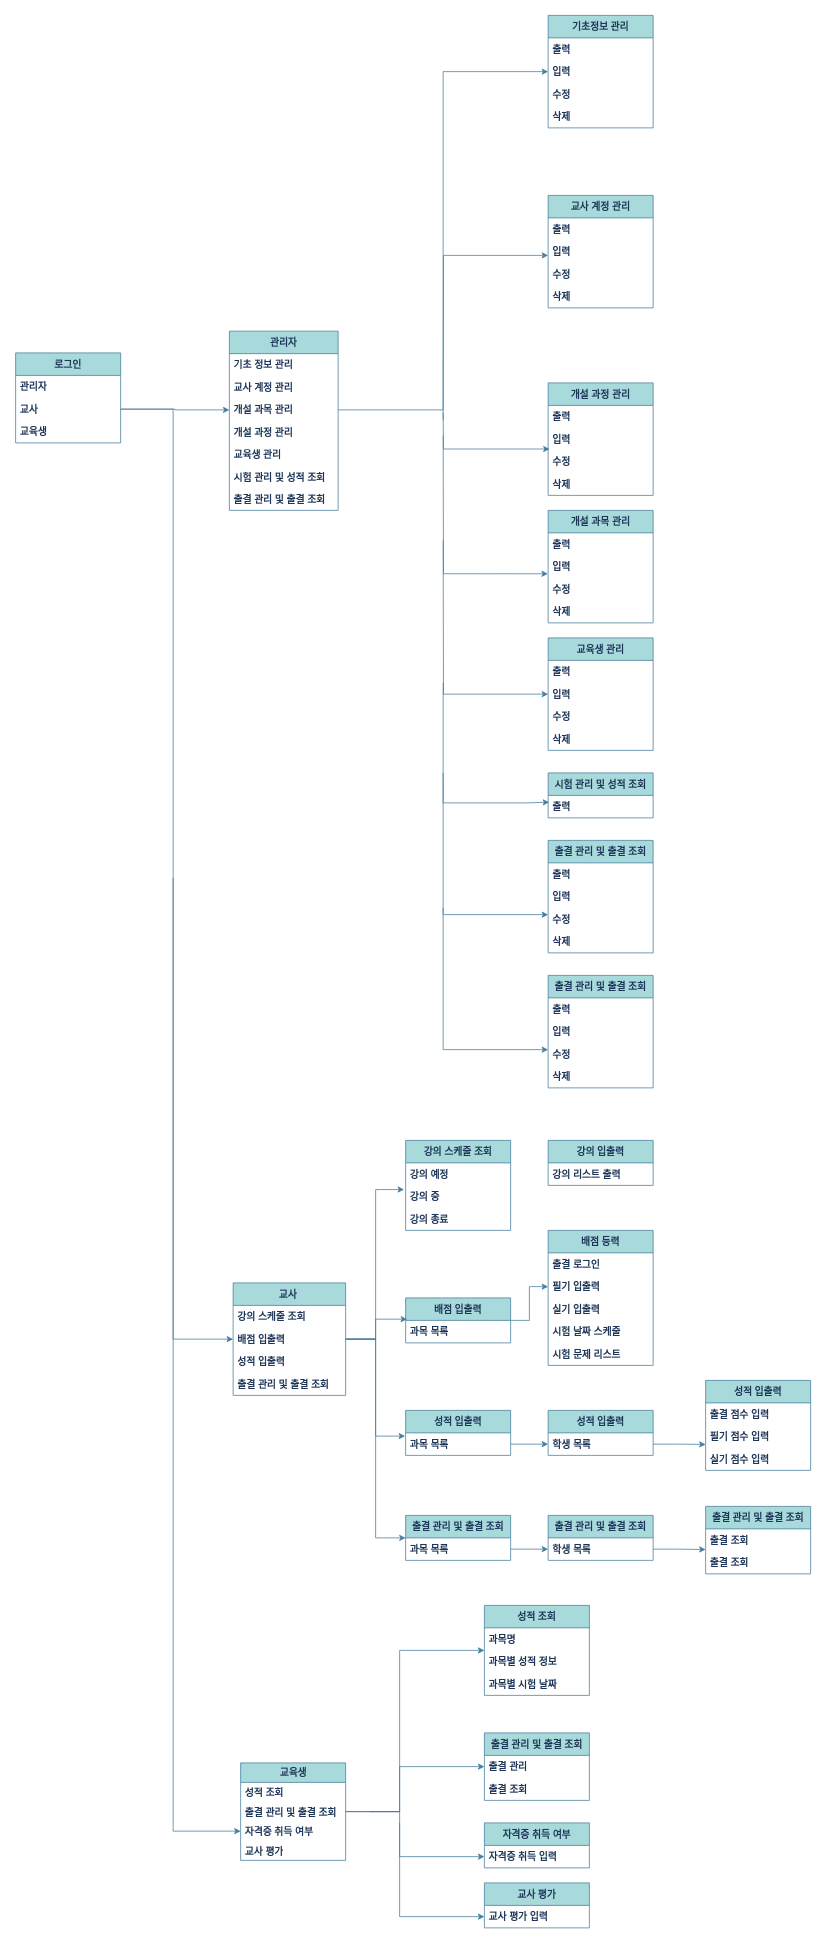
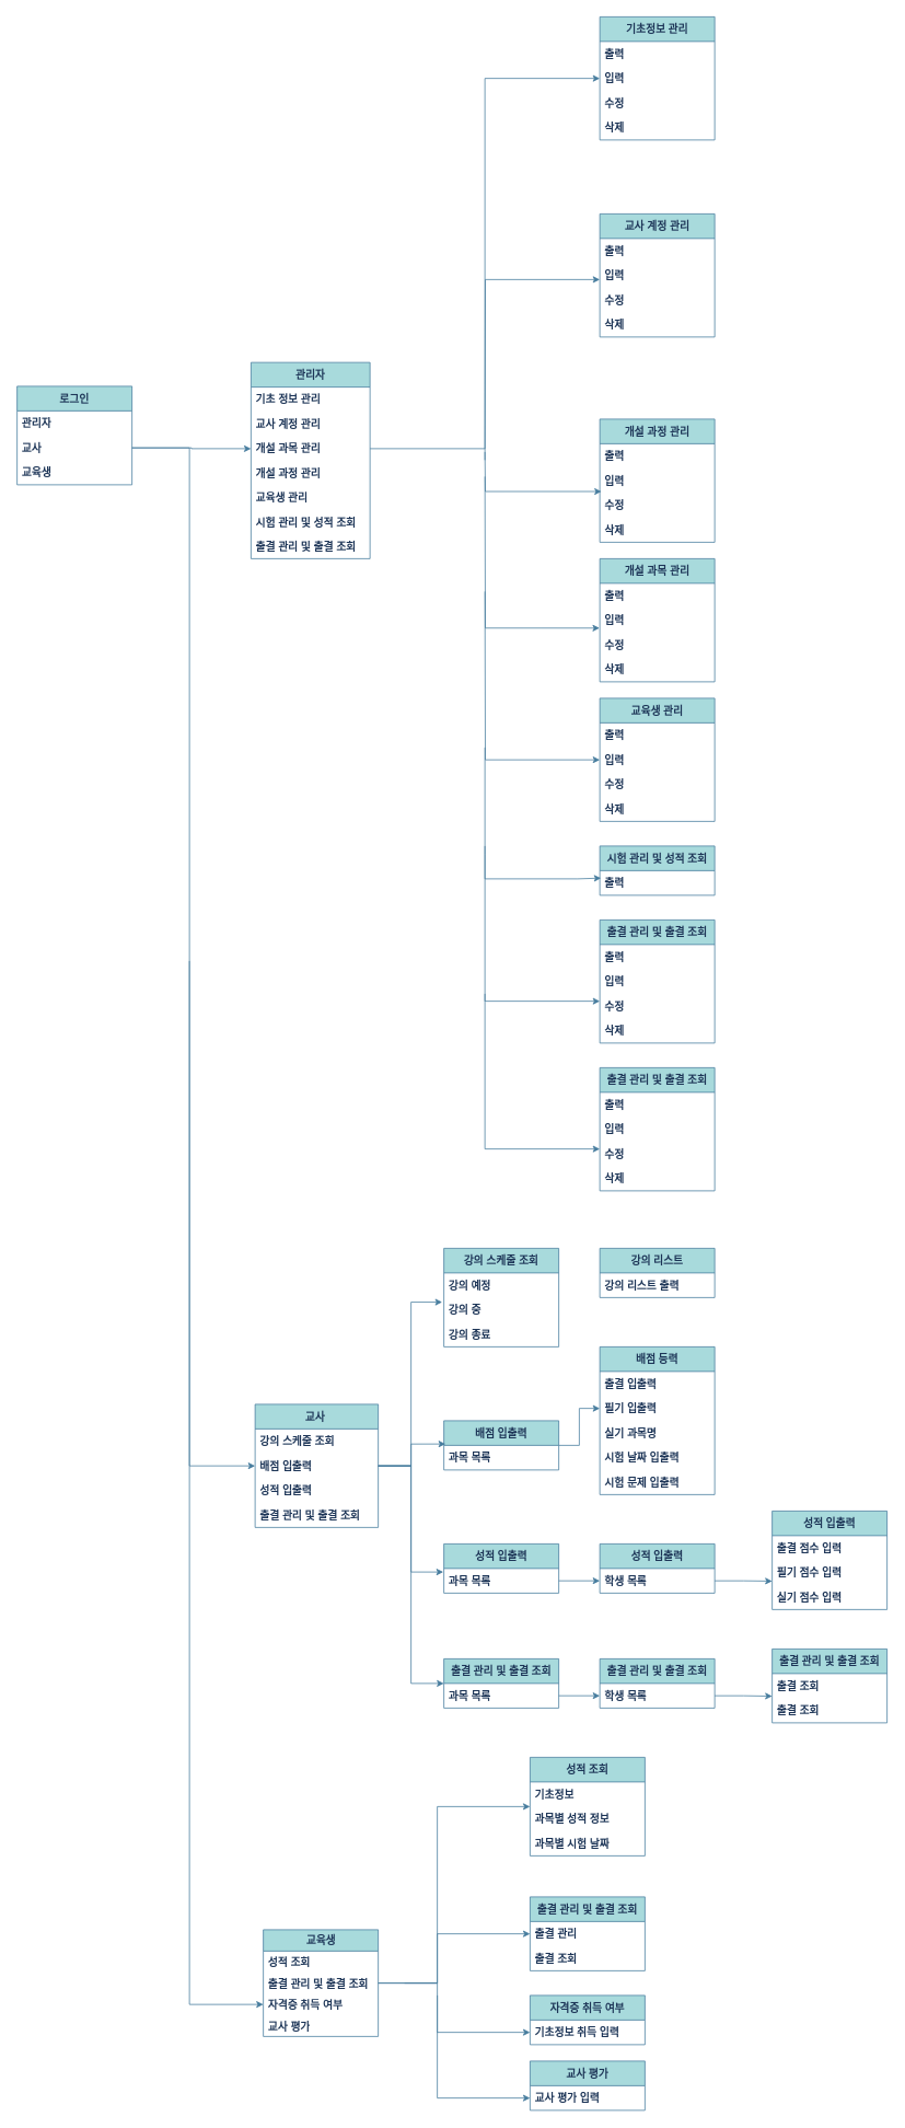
- <mxCell id="69" value="강의 입출력" style="swimlane;fontStyle=1;childLayout=stackLayout;horizontal=1;startSize=30;horizontalStack=0;resizeParent=1;resizeParentMax=0;resizeLast=0;collapsible=1;marginBottom=0;whiteSpace=wrap;html=1;labelBackgroundColor=none;fillColor=#A8DADC;strokeColor=#457B9D;fontColor=#1D3557;fontSize=13;" vertex="1" parent="1"><mxGeometry x="730" y="1520" width="140" height="60" as="geometry" /></mxCell>
+ <mxCell id="69" value="강의 리스트" style="swimlane;fontStyle=1;childLayout=stackLayout;horizontal=1;startSize=30;horizontalStack=0;resizeParent=1;resizeParentMax=0;resizeLast=0;collapsible=1;marginBottom=0;whiteSpace=wrap;html=1;labelBackgroundColor=none;fillColor=#A8DADC;strokeColor=#457B9D;fontColor=#1D3557;fontSize=13;" vertex="1" parent="1"><mxGeometry x="730" y="1520" width="140" height="60" as="geometry" /></mxCell>
- <mxCell id="75" value="출결 로그인&lt;span style=&quot;white-space: pre; font-size: 13px;&quot;&gt; &lt;/span&gt;" style="text;strokeColor=none;fillColor=none;align=left;verticalAlign=middle;spacingLeft=4;spacingRight=4;overflow=hidden;points=[[0,0.5],[1,0.5]];portConstraint=eastwest;rotatable=0;whiteSpace=wrap;html=1;labelBackgroundColor=none;fontColor=#1D3557;fontStyle=1;fontSize=13;" vertex="1" parent="74"><mxGeometry y="30" width="140" height="30" as="geometry" /></mxCell>
+ <mxCell id="75" value="출결 입출력&lt;span style=&quot;white-space: pre; font-size: 13px;&quot;&gt; &lt;/span&gt;" style="text;strokeColor=none;fillColor=none;align=left;verticalAlign=middle;spacingLeft=4;spacingRight=4;overflow=hidden;points=[[0,0.5],[1,0.5]];portConstraint=eastwest;rotatable=0;whiteSpace=wrap;html=1;labelBackgroundColor=none;fontColor=#1D3557;fontStyle=1;fontSize=13;" vertex="1" parent="74"><mxGeometry y="30" width="140" height="30" as="geometry" /></mxCell>
- <mxCell id="77" value="실기 입출력" style="text;strokeColor=none;fillColor=none;align=left;verticalAlign=middle;spacingLeft=4;spacingRight=4;overflow=hidden;points=[[0,0.5],[1,0.5]];portConstraint=eastwest;rotatable=0;whiteSpace=wrap;html=1;labelBackgroundColor=none;fontColor=#1D3557;fontStyle=1;fontSize=13;" vertex="1" parent="74"><mxGeometry y="90" width="140" height="30" as="geometry" /></mxCell>
+ <mxCell id="77" value="실기 과목명" style="text;strokeColor=none;fillColor=none;align=left;verticalAlign=middle;spacingLeft=4;spacingRight=4;overflow=hidden;points=[[0,0.5],[1,0.5]];portConstraint=eastwest;rotatable=0;whiteSpace=wrap;html=1;labelBackgroundColor=none;fontColor=#1D3557;fontStyle=1;fontSize=13;" vertex="1" parent="74"><mxGeometry y="90" width="140" height="30" as="geometry" /></mxCell>
- <mxCell id="78" value="시험 날짜 스케줄" style="text;strokeColor=none;fillColor=none;align=left;verticalAlign=middle;spacingLeft=4;spacingRight=4;overflow=hidden;points=[[0,0.5],[1,0.5]];portConstraint=eastwest;rotatable=0;whiteSpace=wrap;html=1;labelBackgroundColor=none;fontColor=#1D3557;fontStyle=1;fontSize=13;" vertex="1" parent="74"><mxGeometry y="120" width="140" height="30" as="geometry" /></mxCell>
+ <mxCell id="78" value="시험 날짜 입출력" style="text;strokeColor=none;fillColor=none;align=left;verticalAlign=middle;spacingLeft=4;spacingRight=4;overflow=hidden;points=[[0,0.5],[1,0.5]];portConstraint=eastwest;rotatable=0;whiteSpace=wrap;html=1;labelBackgroundColor=none;fontColor=#1D3557;fontStyle=1;fontSize=13;" vertex="1" parent="74"><mxGeometry y="120" width="140" height="30" as="geometry" /></mxCell>
- <mxCell id="79" value="시험 문제 리스트" style="text;strokeColor=none;fillColor=none;align=left;verticalAlign=middle;spacingLeft=4;spacingRight=4;overflow=hidden;points=[[0,0.5],[1,0.5]];portConstraint=eastwest;rotatable=0;whiteSpace=wrap;html=1;labelBackgroundColor=none;fontColor=#1D3557;fontStyle=1;fontSize=13;" vertex="1" parent="74"><mxGeometry y="150" width="140" height="30" as="geometry" /></mxCell>
+ <mxCell id="79" value="시험 문제 입출력" style="text;strokeColor=none;fillColor=none;align=left;verticalAlign=middle;spacingLeft=4;spacingRight=4;overflow=hidden;points=[[0,0.5],[1,0.5]];portConstraint=eastwest;rotatable=0;whiteSpace=wrap;html=1;labelBackgroundColor=none;fontColor=#1D3557;fontStyle=1;fontSize=13;" vertex="1" parent="74"><mxGeometry y="150" width="140" height="30" as="geometry" /></mxCell>
- <mxCell id="110" value="과목명" style="text;strokeColor=none;fillColor=none;align=left;verticalAlign=middle;spacingLeft=4;spacingRight=4;overflow=hidden;points=[[0,0.5],[1,0.5]];portConstraint=eastwest;rotatable=0;whiteSpace=wrap;html=1;labelBackgroundColor=none;fontColor=#1D3557;fontStyle=1;fontSize=13;" vertex="1" parent="109"><mxGeometry y="30" width="140" height="30" as="geometry" /></mxCell>
+ <mxCell id="110" value="기초정보" style="text;strokeColor=none;fillColor=none;align=left;verticalAlign=middle;spacingLeft=4;spacingRight=4;overflow=hidden;points=[[0,0.5],[1,0.5]];portConstraint=eastwest;rotatable=0;whiteSpace=wrap;html=1;labelBackgroundColor=none;fontColor=#1D3557;fontStyle=1;fontSize=13;" vertex="1" parent="109"><mxGeometry y="30" width="140" height="30" as="geometry" /></mxCell>
- <mxCell id="117" value="자격증 취득 입력" style="text;strokeColor=none;fillColor=none;align=left;verticalAlign=middle;spacingLeft=4;spacingRight=4;overflow=hidden;points=[[0,0.5],[1,0.5]];portConstraint=eastwest;rotatable=0;whiteSpace=wrap;html=1;labelBackgroundColor=none;fontColor=#1D3557;fontStyle=1;fontSize=13;" vertex="1" parent="116"><mxGeometry y="30" width="140" height="30" as="geometry" /></mxCell>
+ <mxCell id="117" value="기초정보 취득 입력" style="text;strokeColor=none;fillColor=none;align=left;verticalAlign=middle;spacingLeft=4;spacingRight=4;overflow=hidden;points=[[0,0.5],[1,0.5]];portConstraint=eastwest;rotatable=0;whiteSpace=wrap;html=1;labelBackgroundColor=none;fontColor=#1D3557;fontStyle=1;fontSize=13;" vertex="1" parent="116"><mxGeometry y="30" width="140" height="30" as="geometry" /></mxCell>
